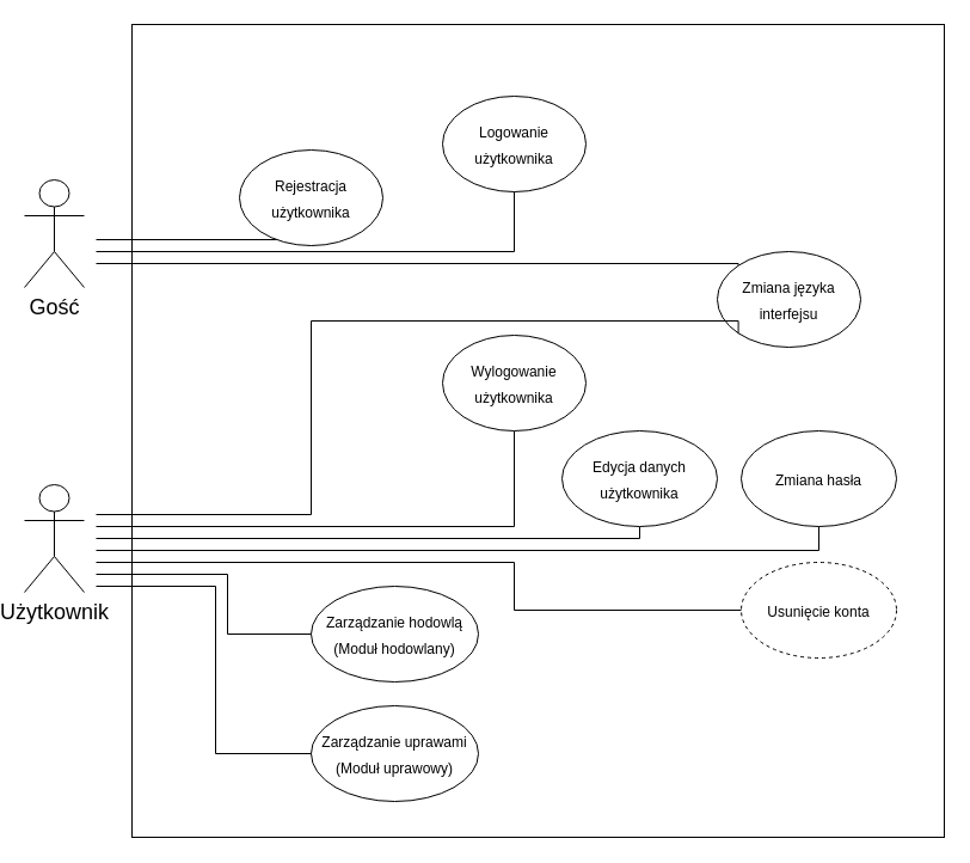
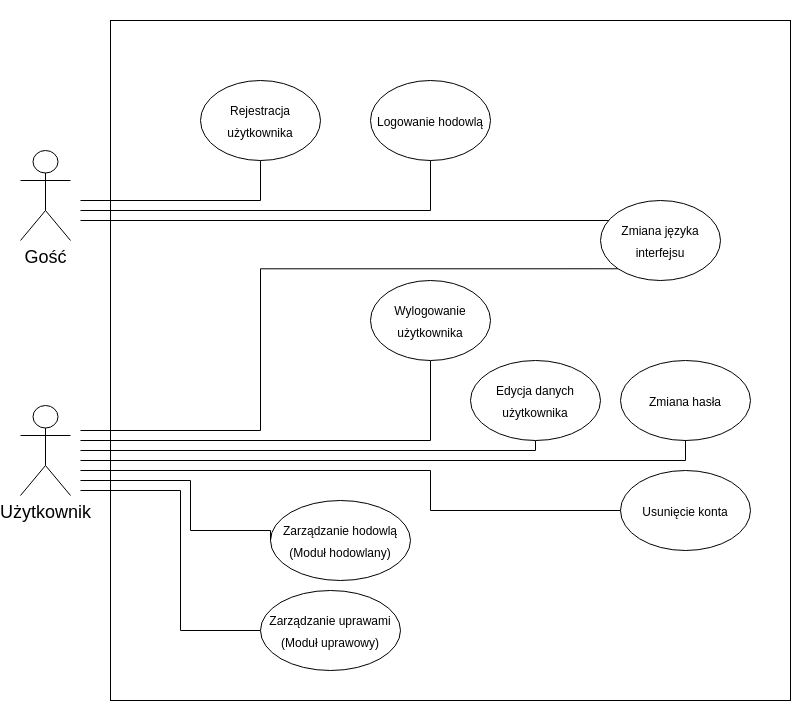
- <mxCell id="11" value="&lt;font style=&quot;font-size: 12px;&quot;&gt;Logowanie użytkownika&lt;br&gt;&lt;/font&gt;" style="ellipse;whiteSpace=wrap;html=1;fontSize=18;" vertex="1" parent="1"><mxGeometry x="370" y="80" width="120" height="80" as="geometry" /></mxCell>
+ <mxCell id="11" value="&lt;font style=&quot;font-size: 12px;&quot;&gt;Logowanie hodowlą&lt;br&gt;&lt;/font&gt;" style="ellipse;whiteSpace=wrap;html=1;fontSize=18;" vertex="1" parent="1"><mxGeometry x="370" y="80" width="120" height="80" as="geometry" /></mxCell>
- <mxCell id="10" value="&lt;font style=&quot;font-size: 12px;&quot;&gt;Rejestracja użytkownika&lt;br&gt;&lt;/font&gt;" style="ellipse;whiteSpace=wrap;html=1;fontSize=18;" parent="1" vertex="1"><mxGeometry x="200" y="125" width="120" height="80" as="geometry" /></mxCell>
+ <mxCell id="10" value="&lt;font style=&quot;font-size: 12px;&quot;&gt;Rejestracja użytkownika&lt;br&gt;&lt;/font&gt;" style="ellipse;whiteSpace=wrap;html=1;fontSize=18;" parent="1" vertex="1"><mxGeometry x="200" y="80" width="120" height="80" as="geometry" /></mxCell>
- <mxCell id="9" value="&lt;font style=&quot;font-size: 12px;&quot;&gt;Zmiana języka interfejsu&lt;br&gt;&lt;/font&gt;" style="ellipse;whiteSpace=wrap;html=1;fontSize=18;" parent="1" vertex="1"><mxGeometry x="600" y="210" width="120" height="80" as="geometry" /></mxCell>
+ <mxCell id="9" value="&lt;font style=&quot;font-size: 12px;&quot;&gt;Zmiana języka interfejsu&lt;br&gt;&lt;/font&gt;" style="ellipse;whiteSpace=wrap;html=1;fontSize=18;" parent="1" vertex="1"><mxGeometry x="600" y="200" width="120" height="80" as="geometry" /></mxCell>
- <mxCell id="17" value="&lt;font style=&quot;font-size: 12px;&quot;&gt;Usunięcie konta&lt;br&gt;&lt;/font&gt;" style="ellipse;whiteSpace=wrap;html=1;fontSize=18;dashed=1;" vertex="1" parent="1"><mxGeometry x="620" y="470" width="130" height="80" as="geometry" /></mxCell>
+ <mxCell id="17" value="&lt;font style=&quot;font-size: 12px;&quot;&gt;Usunięcie konta&lt;br&gt;&lt;/font&gt;" style="ellipse;whiteSpace=wrap;html=1;fontSize=18;" vertex="1" parent="1"><mxGeometry x="620" y="470" width="130" height="80" as="geometry" /></mxCell>
- <mxCell id="19" value="&lt;font style=&quot;font-size: 12px;&quot;&gt;Zarządzanie hodowlą (Moduł hodowlany)&lt;br&gt;&lt;/font&gt;" style="ellipse;whiteSpace=wrap;html=1;fontSize=18;" vertex="1" parent="1"><mxGeometry x="260" y="490" width="140" height="80" as="geometry" /></mxCell>
+ <mxCell id="19" value="&lt;font style=&quot;font-size: 12px;&quot;&gt;Zarządzanie hodowlą (Moduł hodowlany)&lt;br&gt;&lt;/font&gt;" style="ellipse;whiteSpace=wrap;html=1;fontSize=18;" vertex="1" parent="1"><mxGeometry x="270" y="500" width="140" height="80" as="geometry" /></mxCell>
